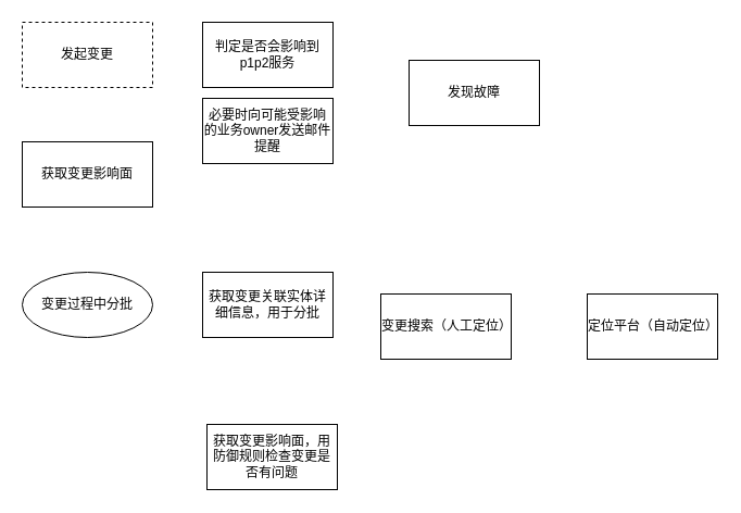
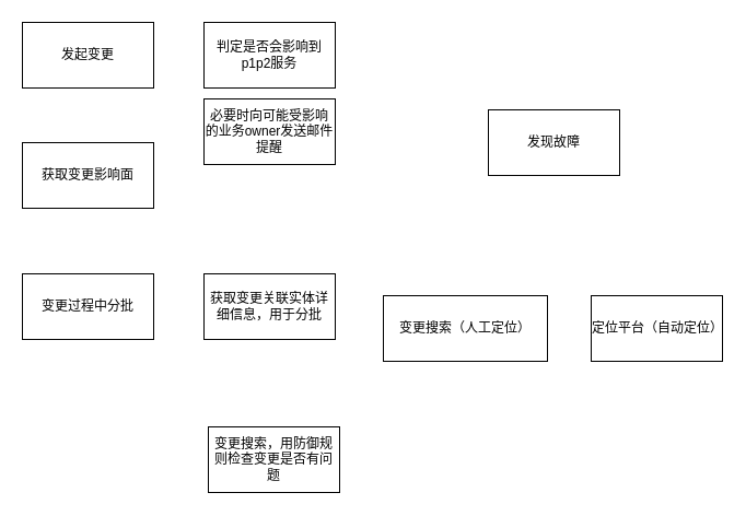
- <mxCell id="6" value="发起变更" style="rounded=0;whiteSpace=wrap;html=1;dashed=1;" vertex="1" parent="1"><mxGeometry x="20" y="20" width="120" height="60" as="geometry" /></mxCell>
+ <mxCell id="6" value="发起变更" style="rounded=0;whiteSpace=wrap;html=1;" vertex="1" parent="1"><mxGeometry x="20" y="20" width="120" height="60" as="geometry" /></mxCell>
- <mxCell id="11" value="发现故障" style="rounded=0;whiteSpace=wrap;html=1;" vertex="1" parent="1"><mxGeometry x="376" y="55" width="120" height="60" as="geometry" /></mxCell>
+ <mxCell id="11" value="发现故障" style="rounded=0;whiteSpace=wrap;html=1;" vertex="1" parent="1"><mxGeometry x="446" y="100" width="120" height="60" as="geometry" /></mxCell>
- <mxCell id="5" value="变更过程中分批" style="ellipse;whiteSpace=wrap;html=1;" vertex="1" parent="1"><mxGeometry x="20" y="250" width="120" height="60" as="geometry" /></mxCell>
+ <mxCell id="5" value="变更过程中分批" style="rounded=0;whiteSpace=wrap;html=1;" vertex="1" parent="1"><mxGeometry x="20" y="250" width="120" height="60" as="geometry" /></mxCell>
- <mxCell id="3" value="变更搜索（人工定位）" style="rounded=0;whiteSpace=wrap;html=1;" parent="1" vertex="1"><mxGeometry x="350" y="270" width="120" height="60" as="geometry" /></mxCell>
+ <mxCell id="3" value="变更搜索（人工定位）" style="rounded=0;whiteSpace=wrap;html=1;" parent="1" vertex="1"><mxGeometry x="350" y="270" width="150" height="60" as="geometry" /></mxCell>
- <mxCell id="10" value="获取变更影响面，用防御规则检查变更是否有问题" style="rounded=0;whiteSpace=wrap;html=1;" vertex="1" parent="1"><mxGeometry x="190" y="390" width="120" height="60" as="geometry" /></mxCell>
+ <mxCell id="10" value="变更搜索，用防御规则检查变更是否有问题" style="rounded=0;whiteSpace=wrap;html=1;" vertex="1" parent="1"><mxGeometry x="190" y="390" width="120" height="60" as="geometry" /></mxCell>
